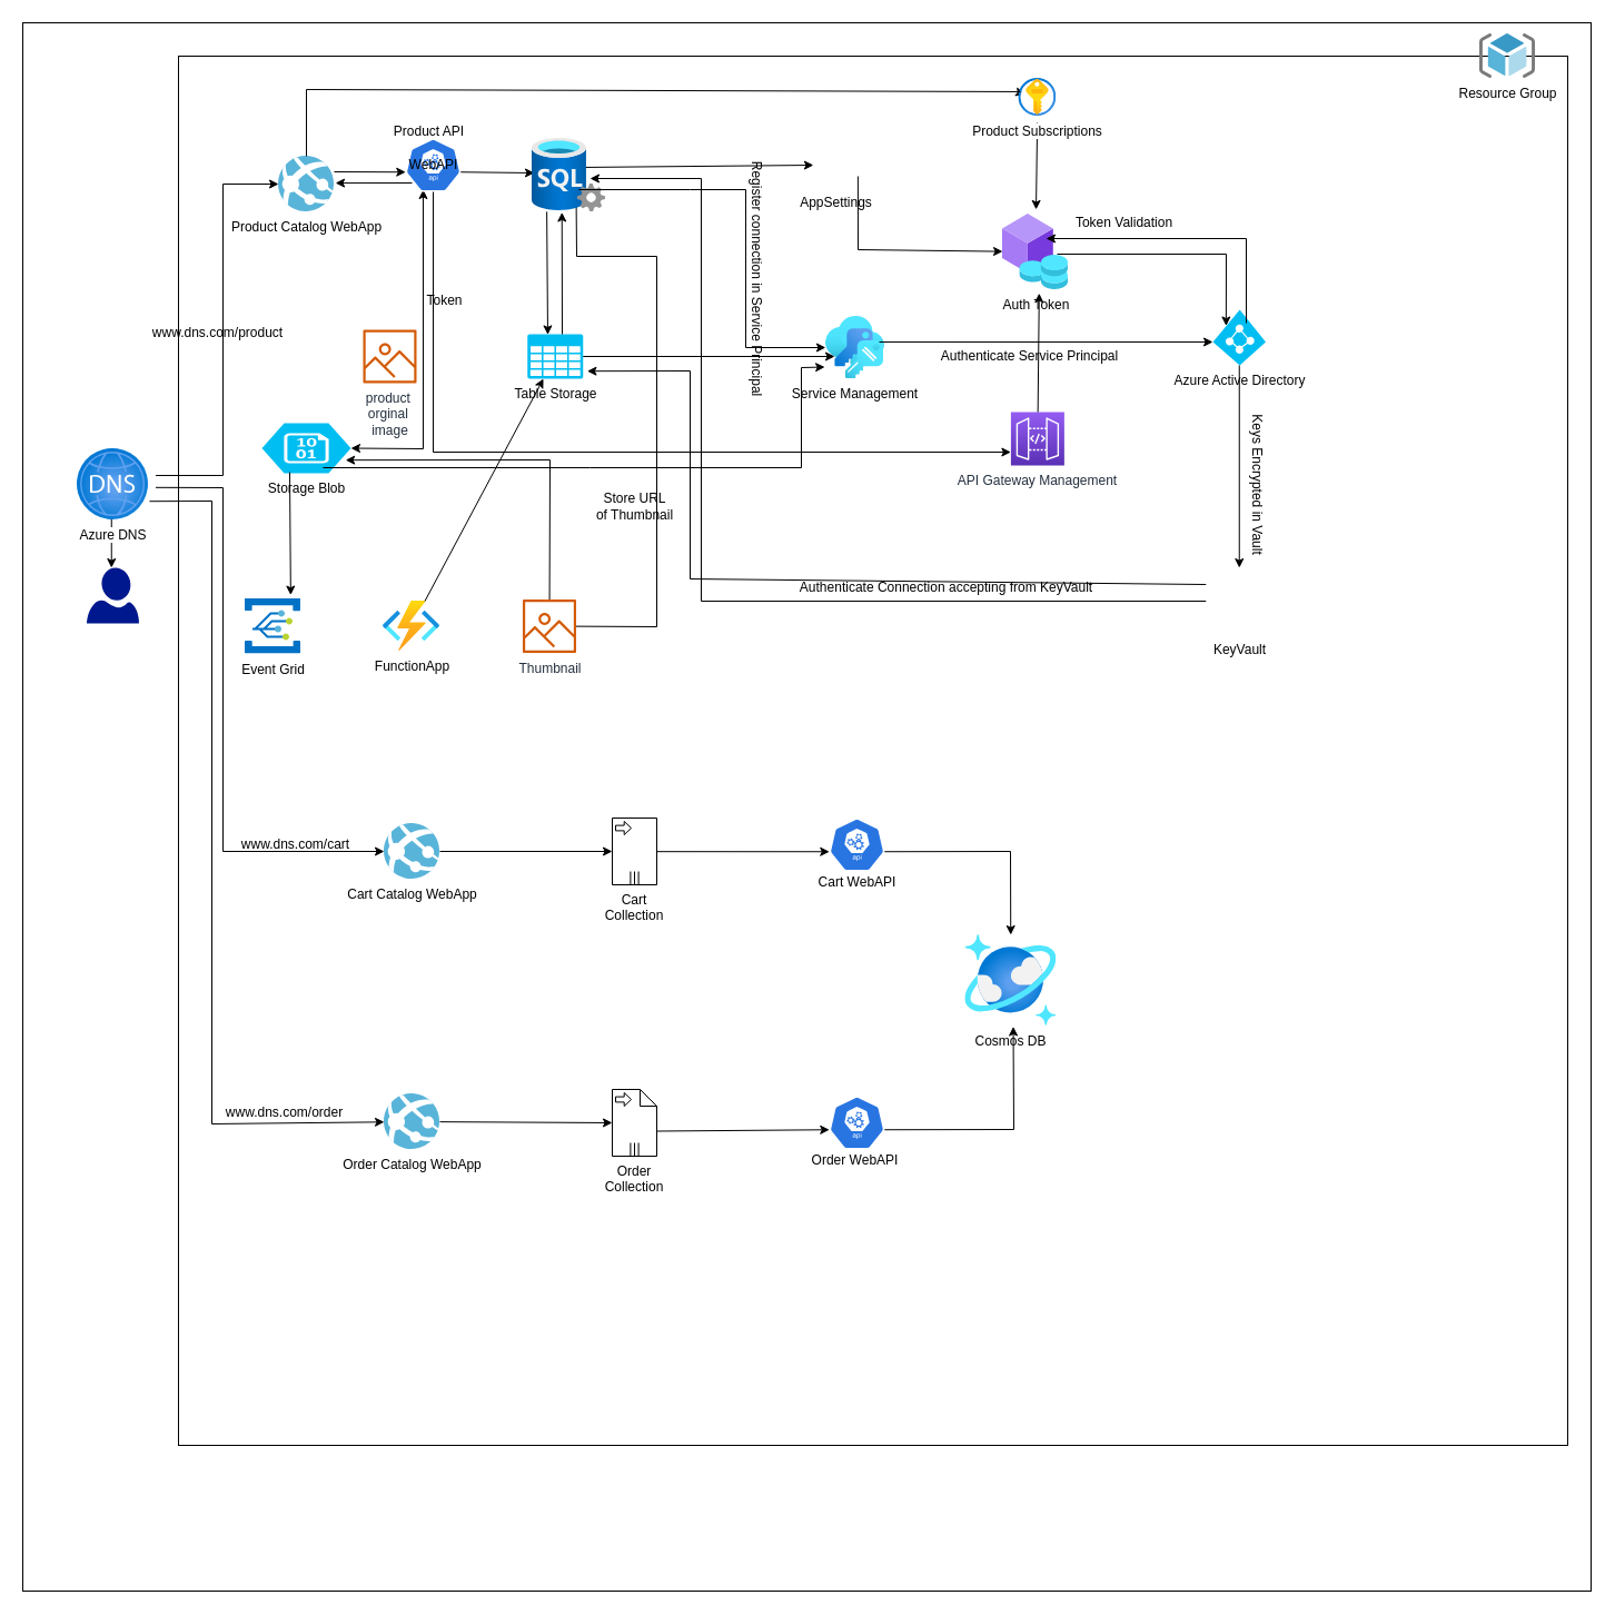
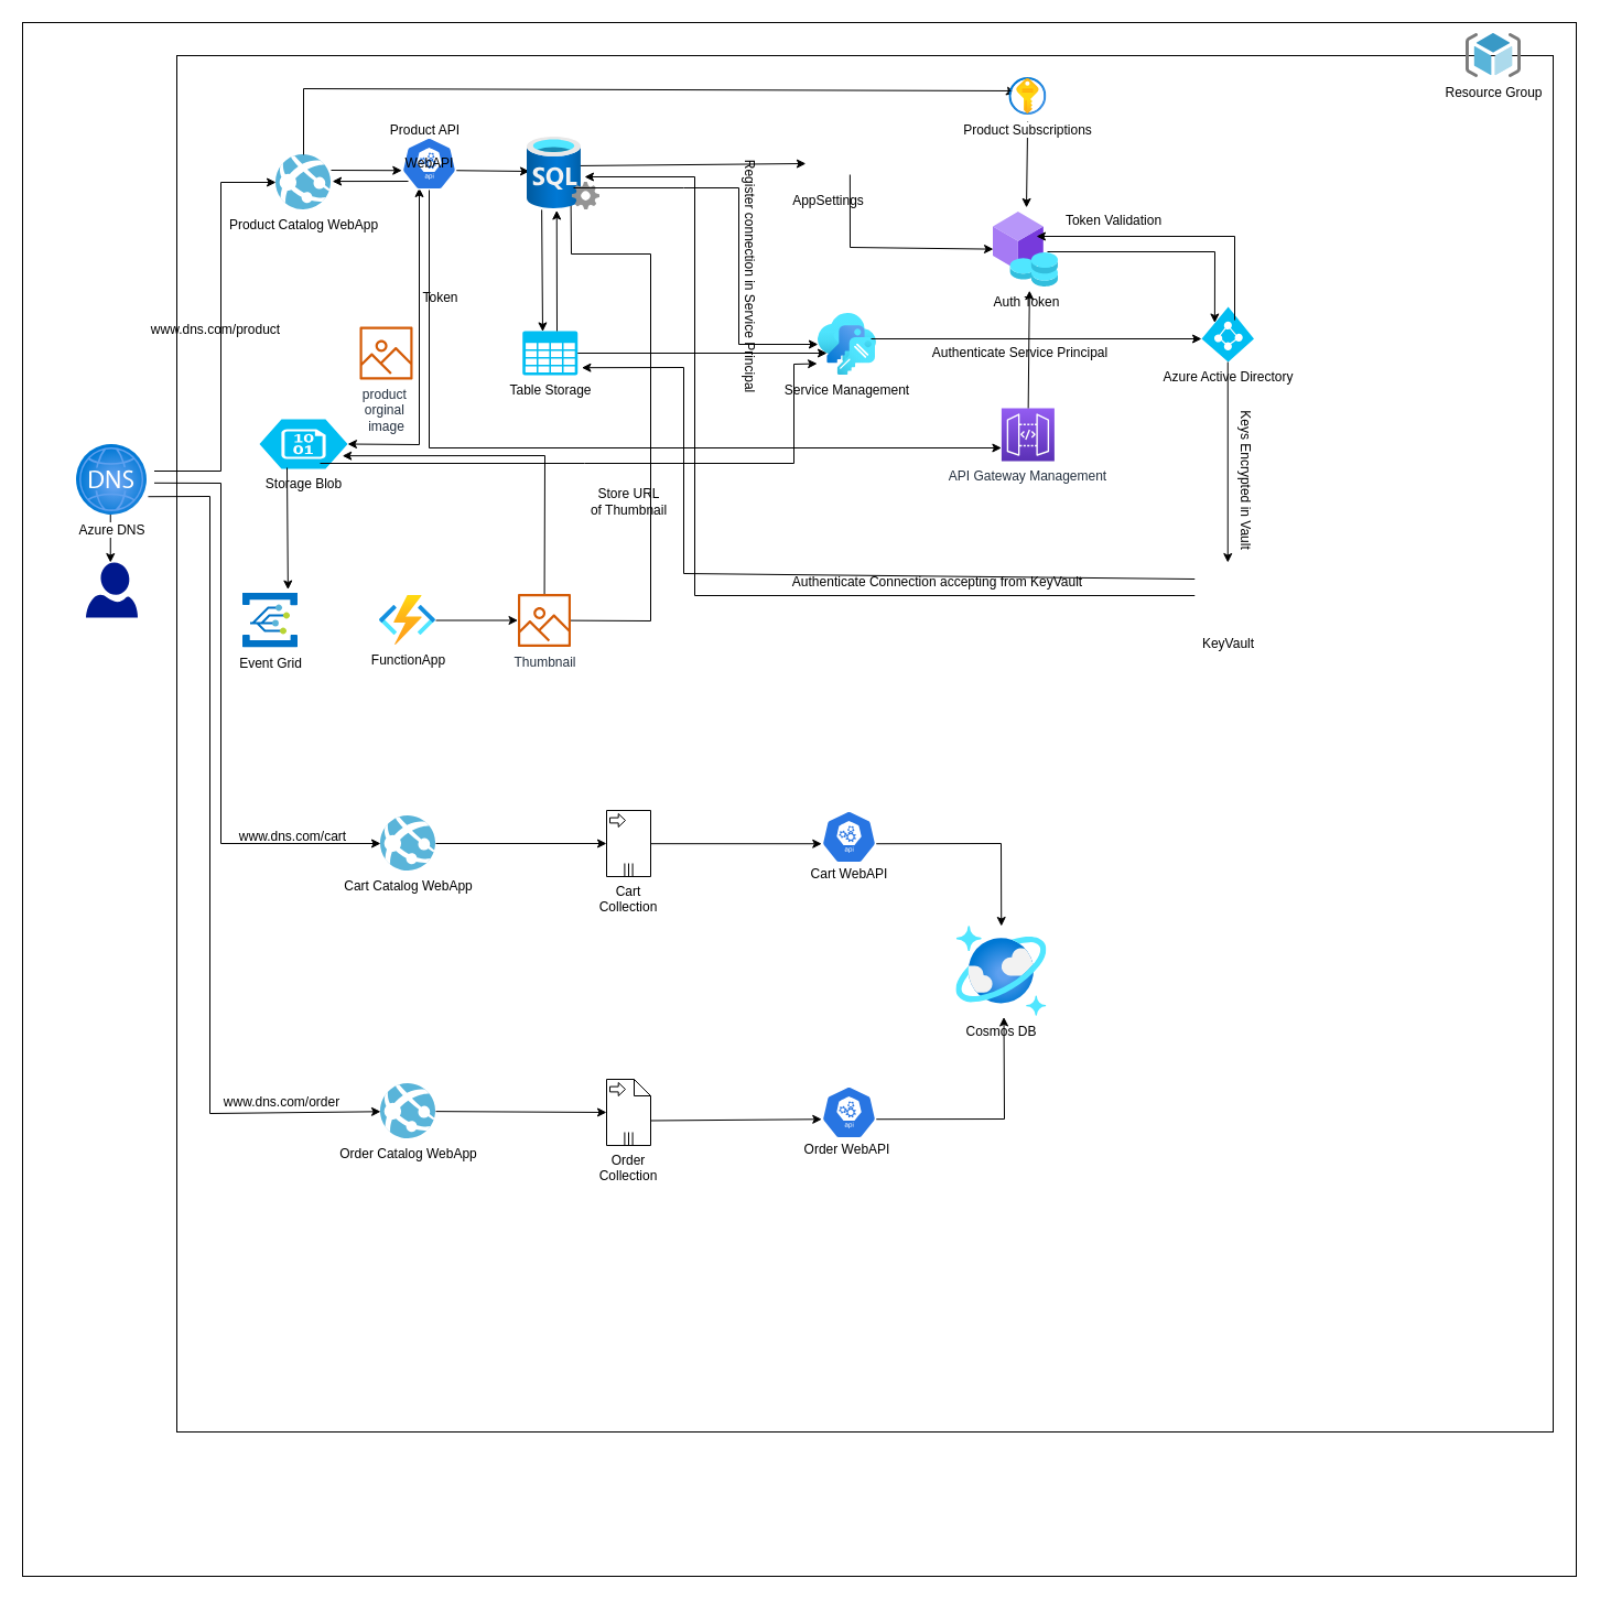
- <mxCell id="24" value="" style="endArrow=classic;html=1;rounded=0;" edge="1" parent="1" source="19" target="9"><mxGeometry width="50" height="50" relative="1" as="geometry"><mxPoint x="410" y="600" as="sourcePoint" /><mxPoint x="460" y="550" as="targetPoint" /></mxGeometry></mxCell>
+ <mxCell id="24" value="" style="endArrow=classic;html=1;rounded=0;" edge="1" parent="1" source="19" target="20"><mxGeometry width="50" height="50" relative="1" as="geometry"><mxPoint x="410" y="600" as="sourcePoint" /><mxPoint x="460" y="550" as="targetPoint" /></mxGeometry></mxCell>
